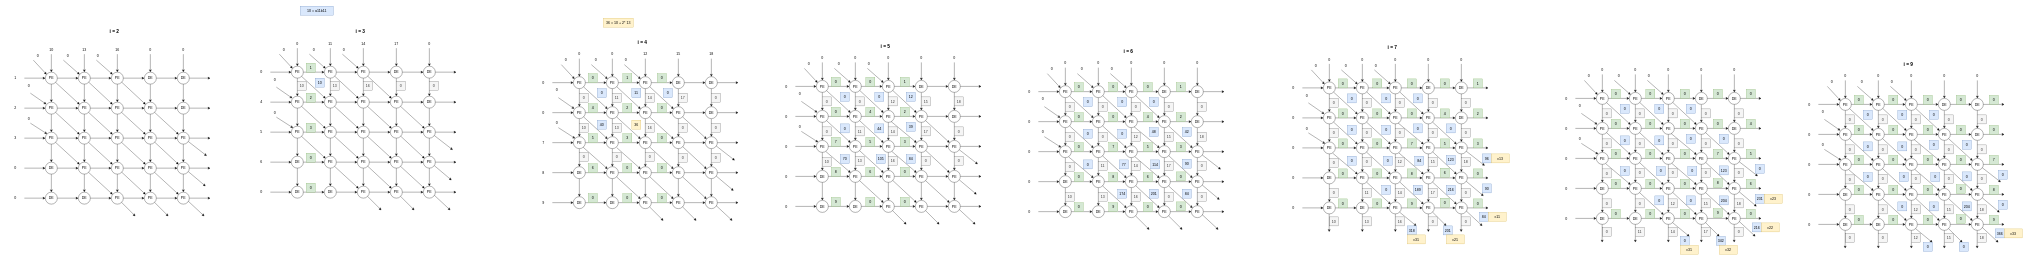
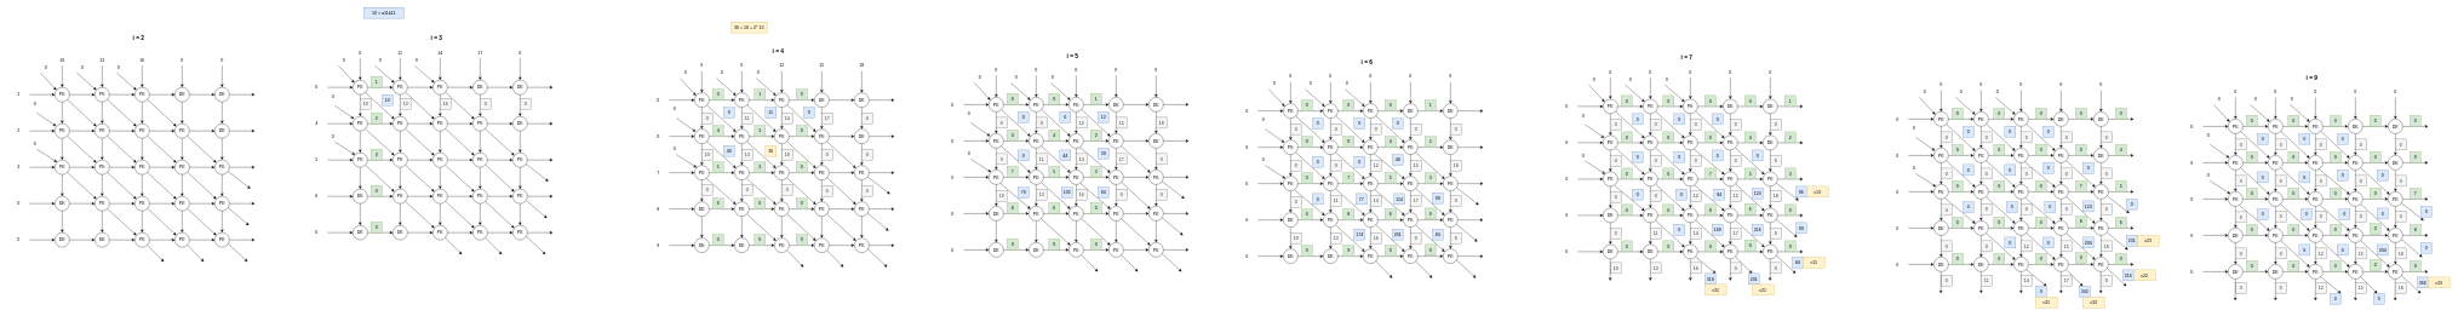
- <mxCell id="742" value="42" style="text;html=1;align=center;verticalAlign=middle;whiteSpace=wrap;rounded=0;fillColor=#dae8fc;strokeColor=#6c8ebf;" vertex="1" parent="1"><mxGeometry x="3940" y="425" width="30" height="30" as="geometry" /></mxCell>
